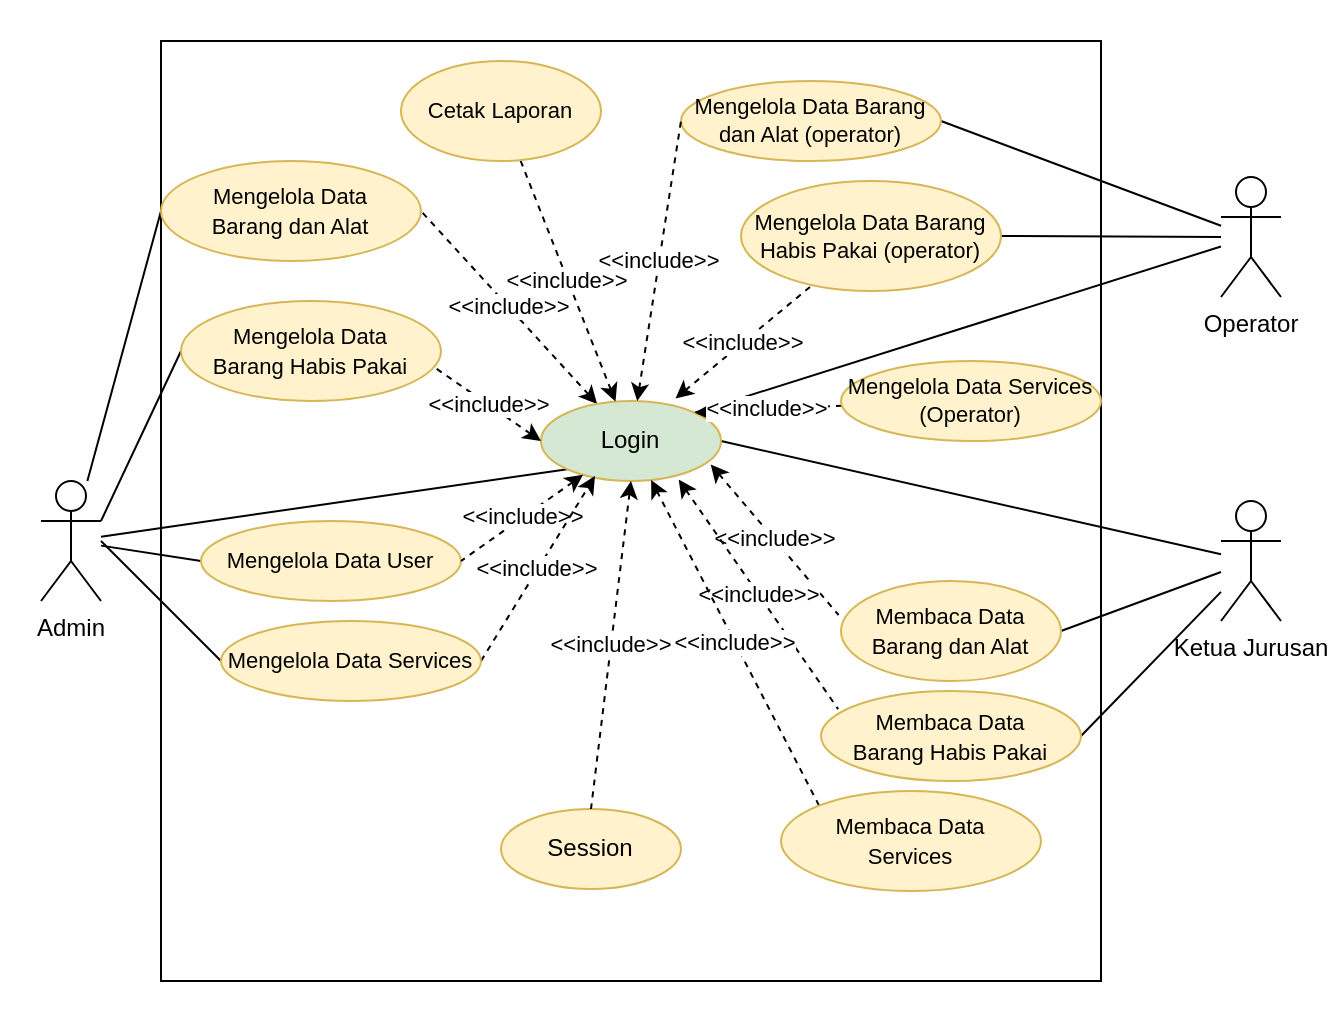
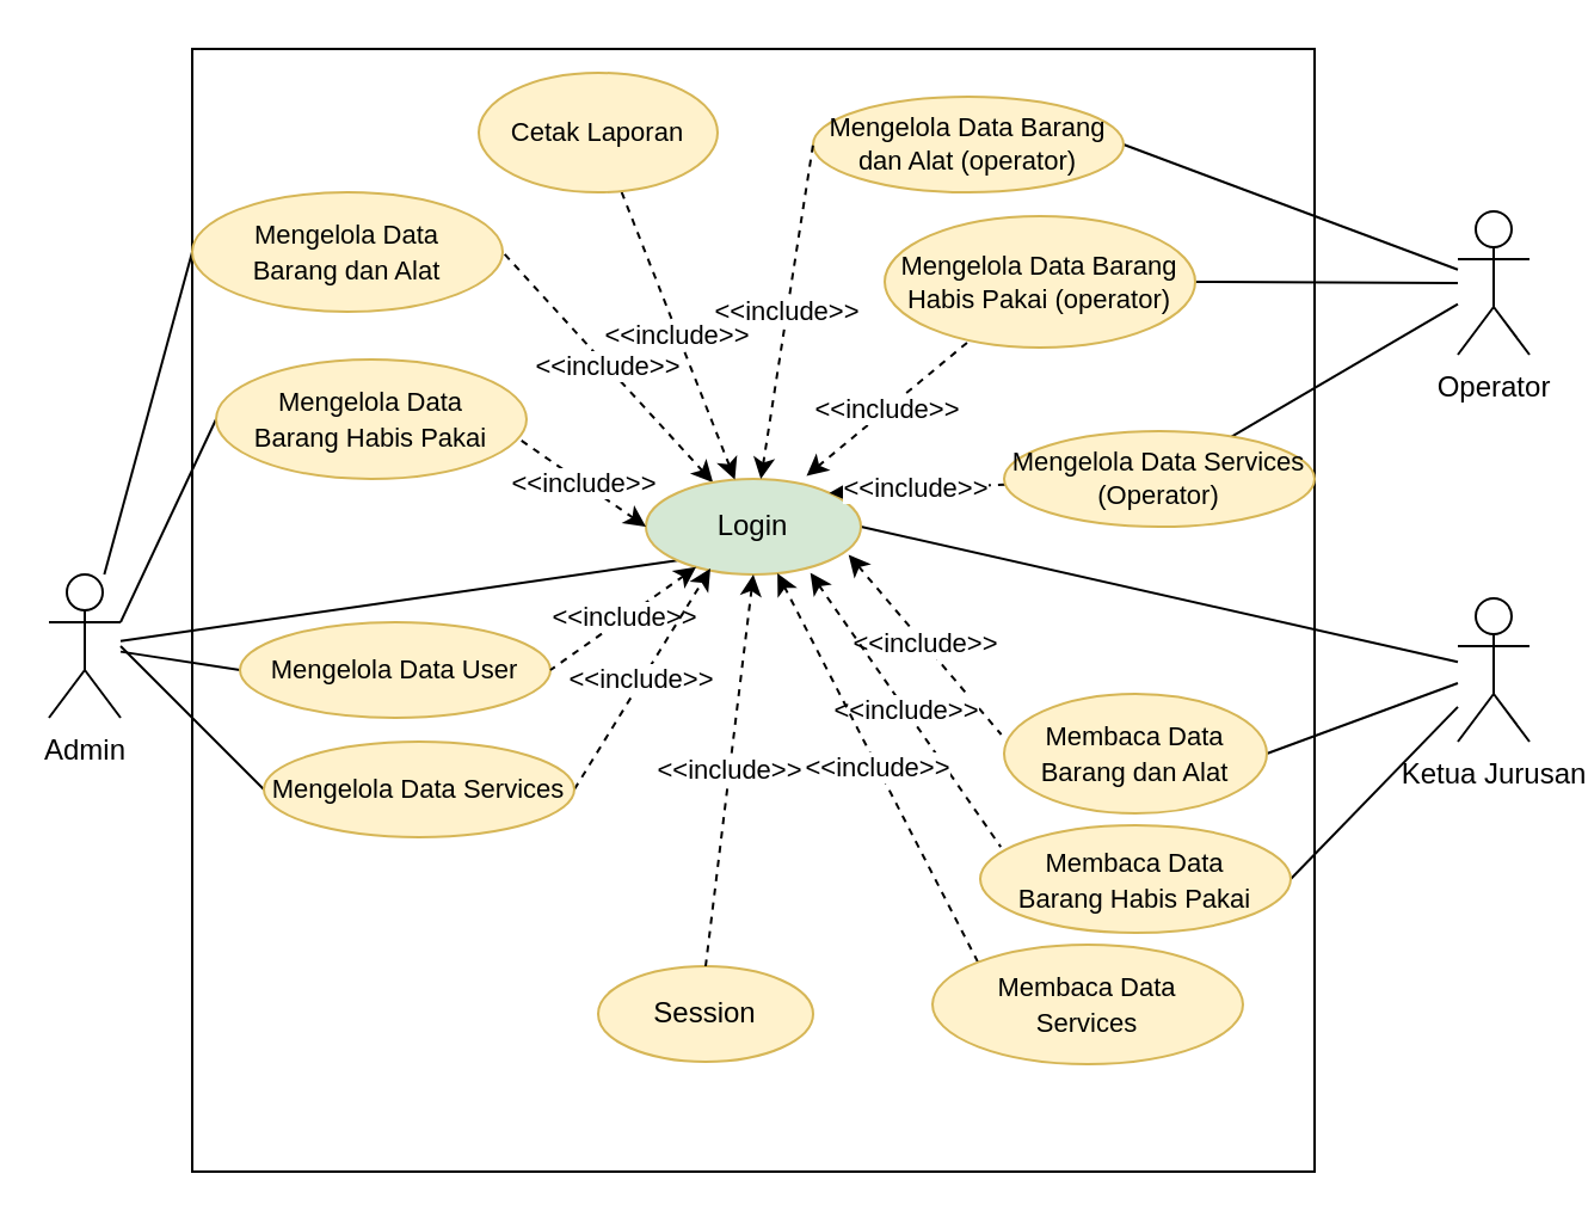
- <mxCell id="13" style="edgeStyle=none;rounded=0;orthogonalLoop=1;jettySize=auto;html=1;entryX=1;entryY=0;entryDx=0;entryDy=0;fontSize=11;endArrow=none;endFill=0;" parent="1" source="16" target="18" edge="1"><mxGeometry relative="1" as="geometry" /></mxCell>
+ <mxCell id="13" style="edgeStyle=none;rounded=0;orthogonalLoop=1;jettySize=auto;html=1;fontSize=11;endArrow=none;endFill=0;" parent="1" source="16" target="41" edge="1"><mxGeometry relative="1" as="geometry" /></mxCell>
